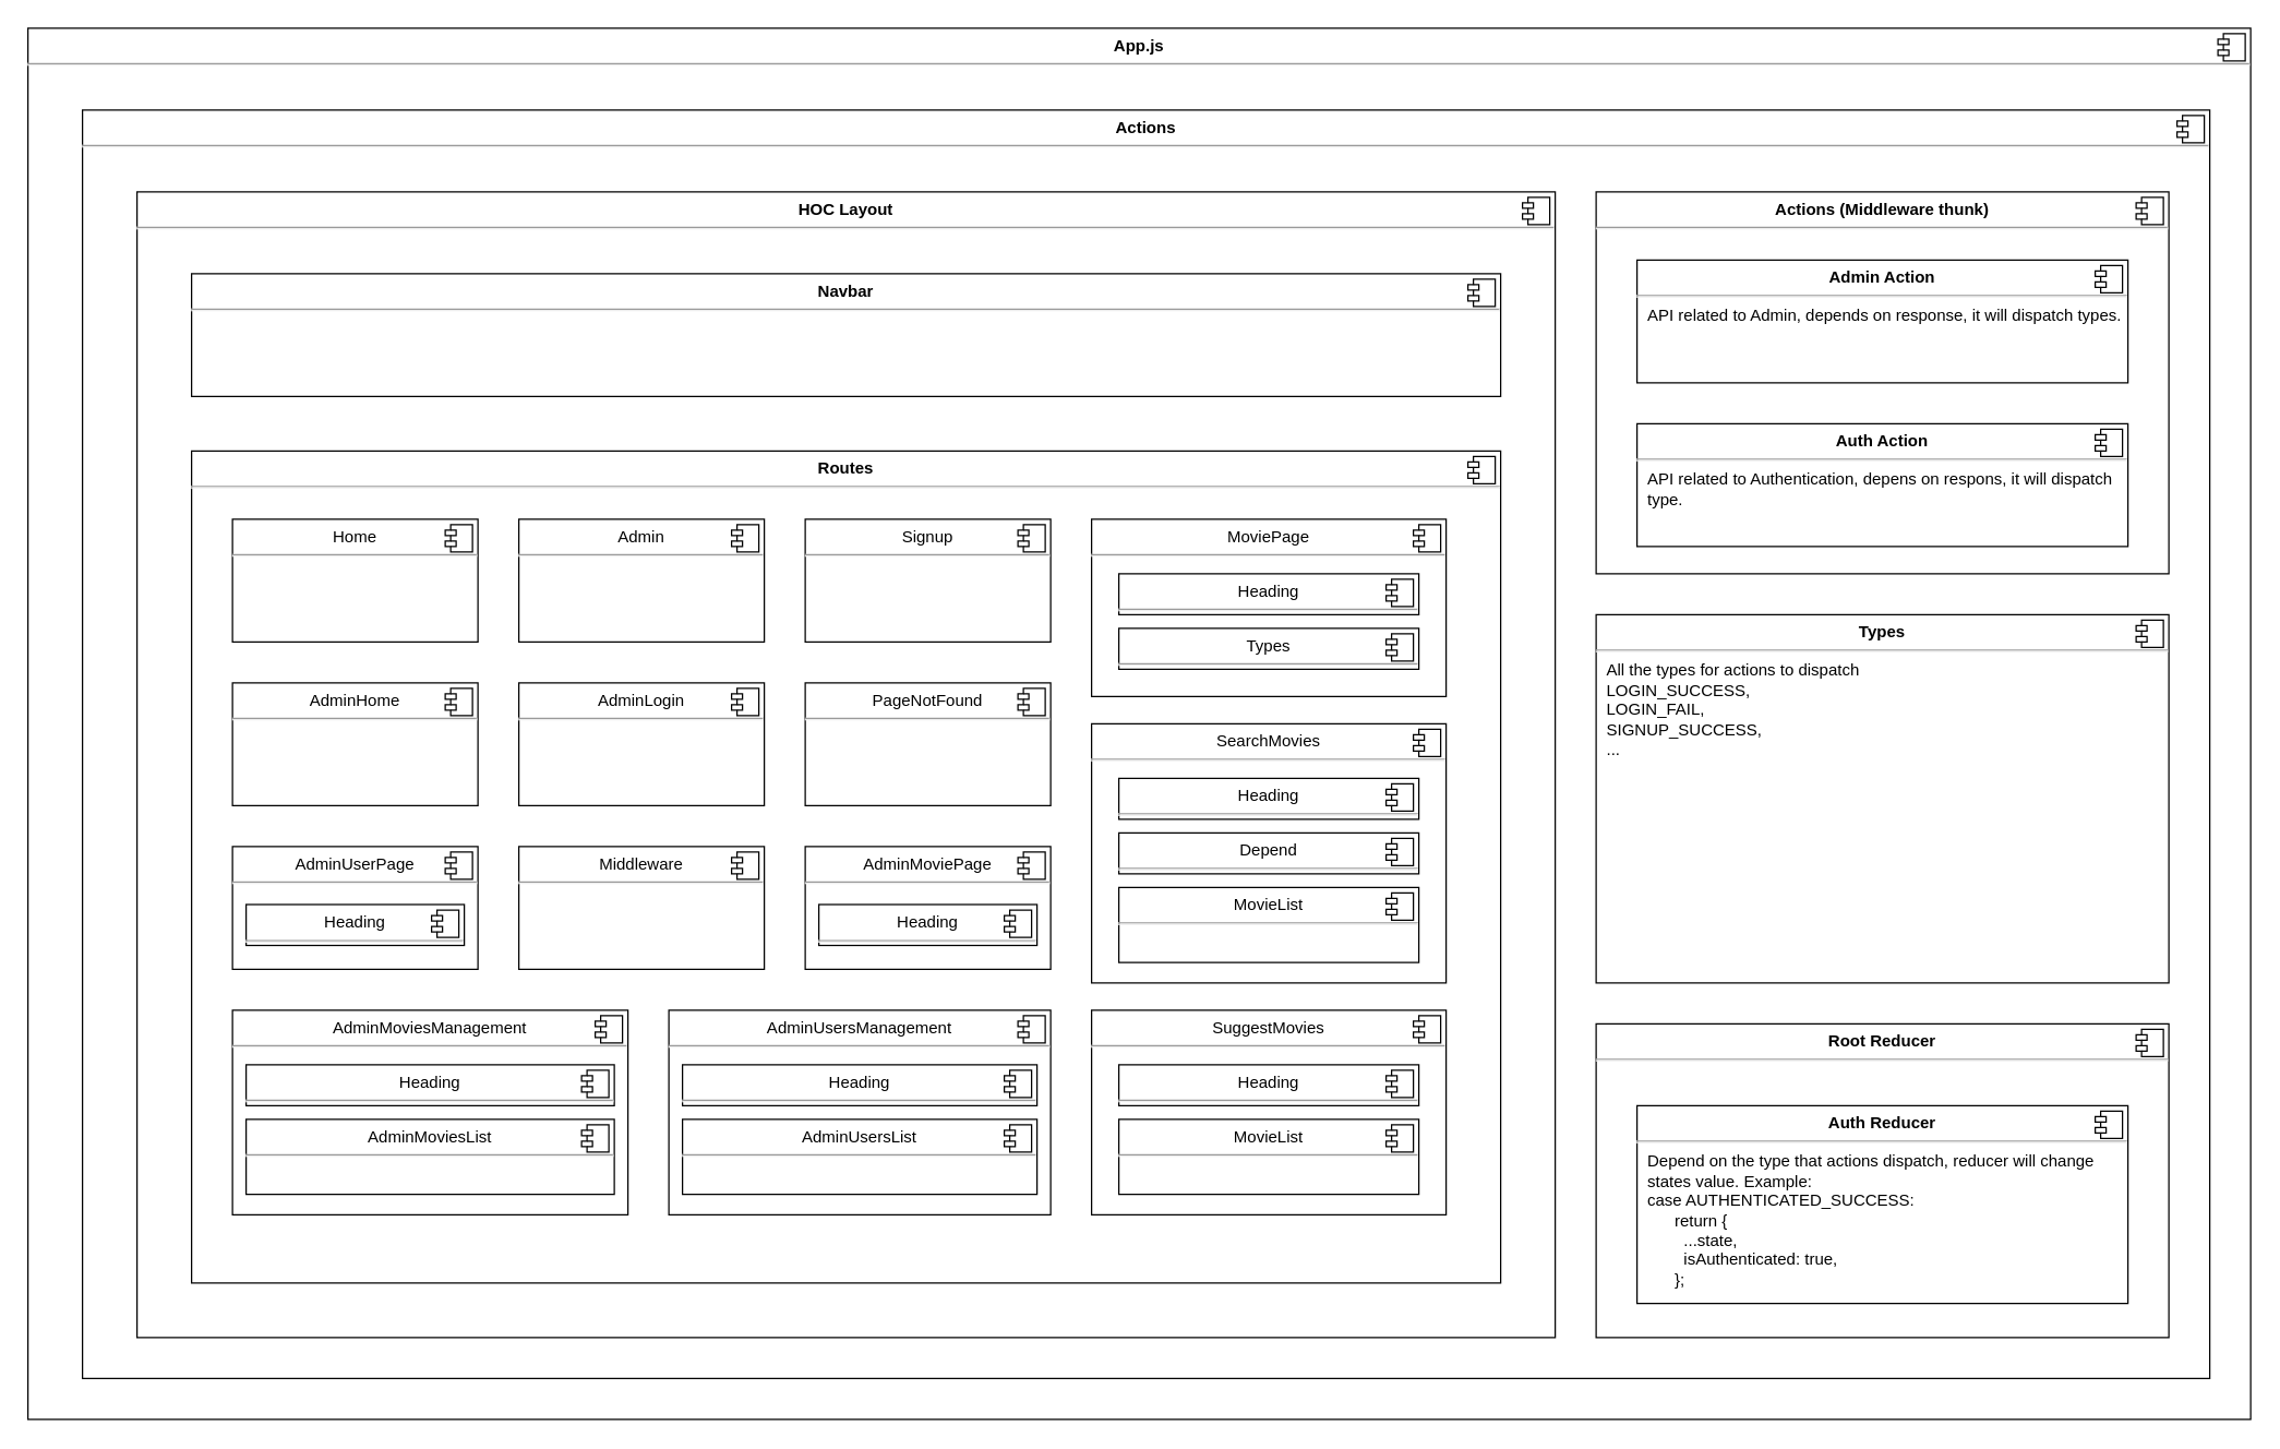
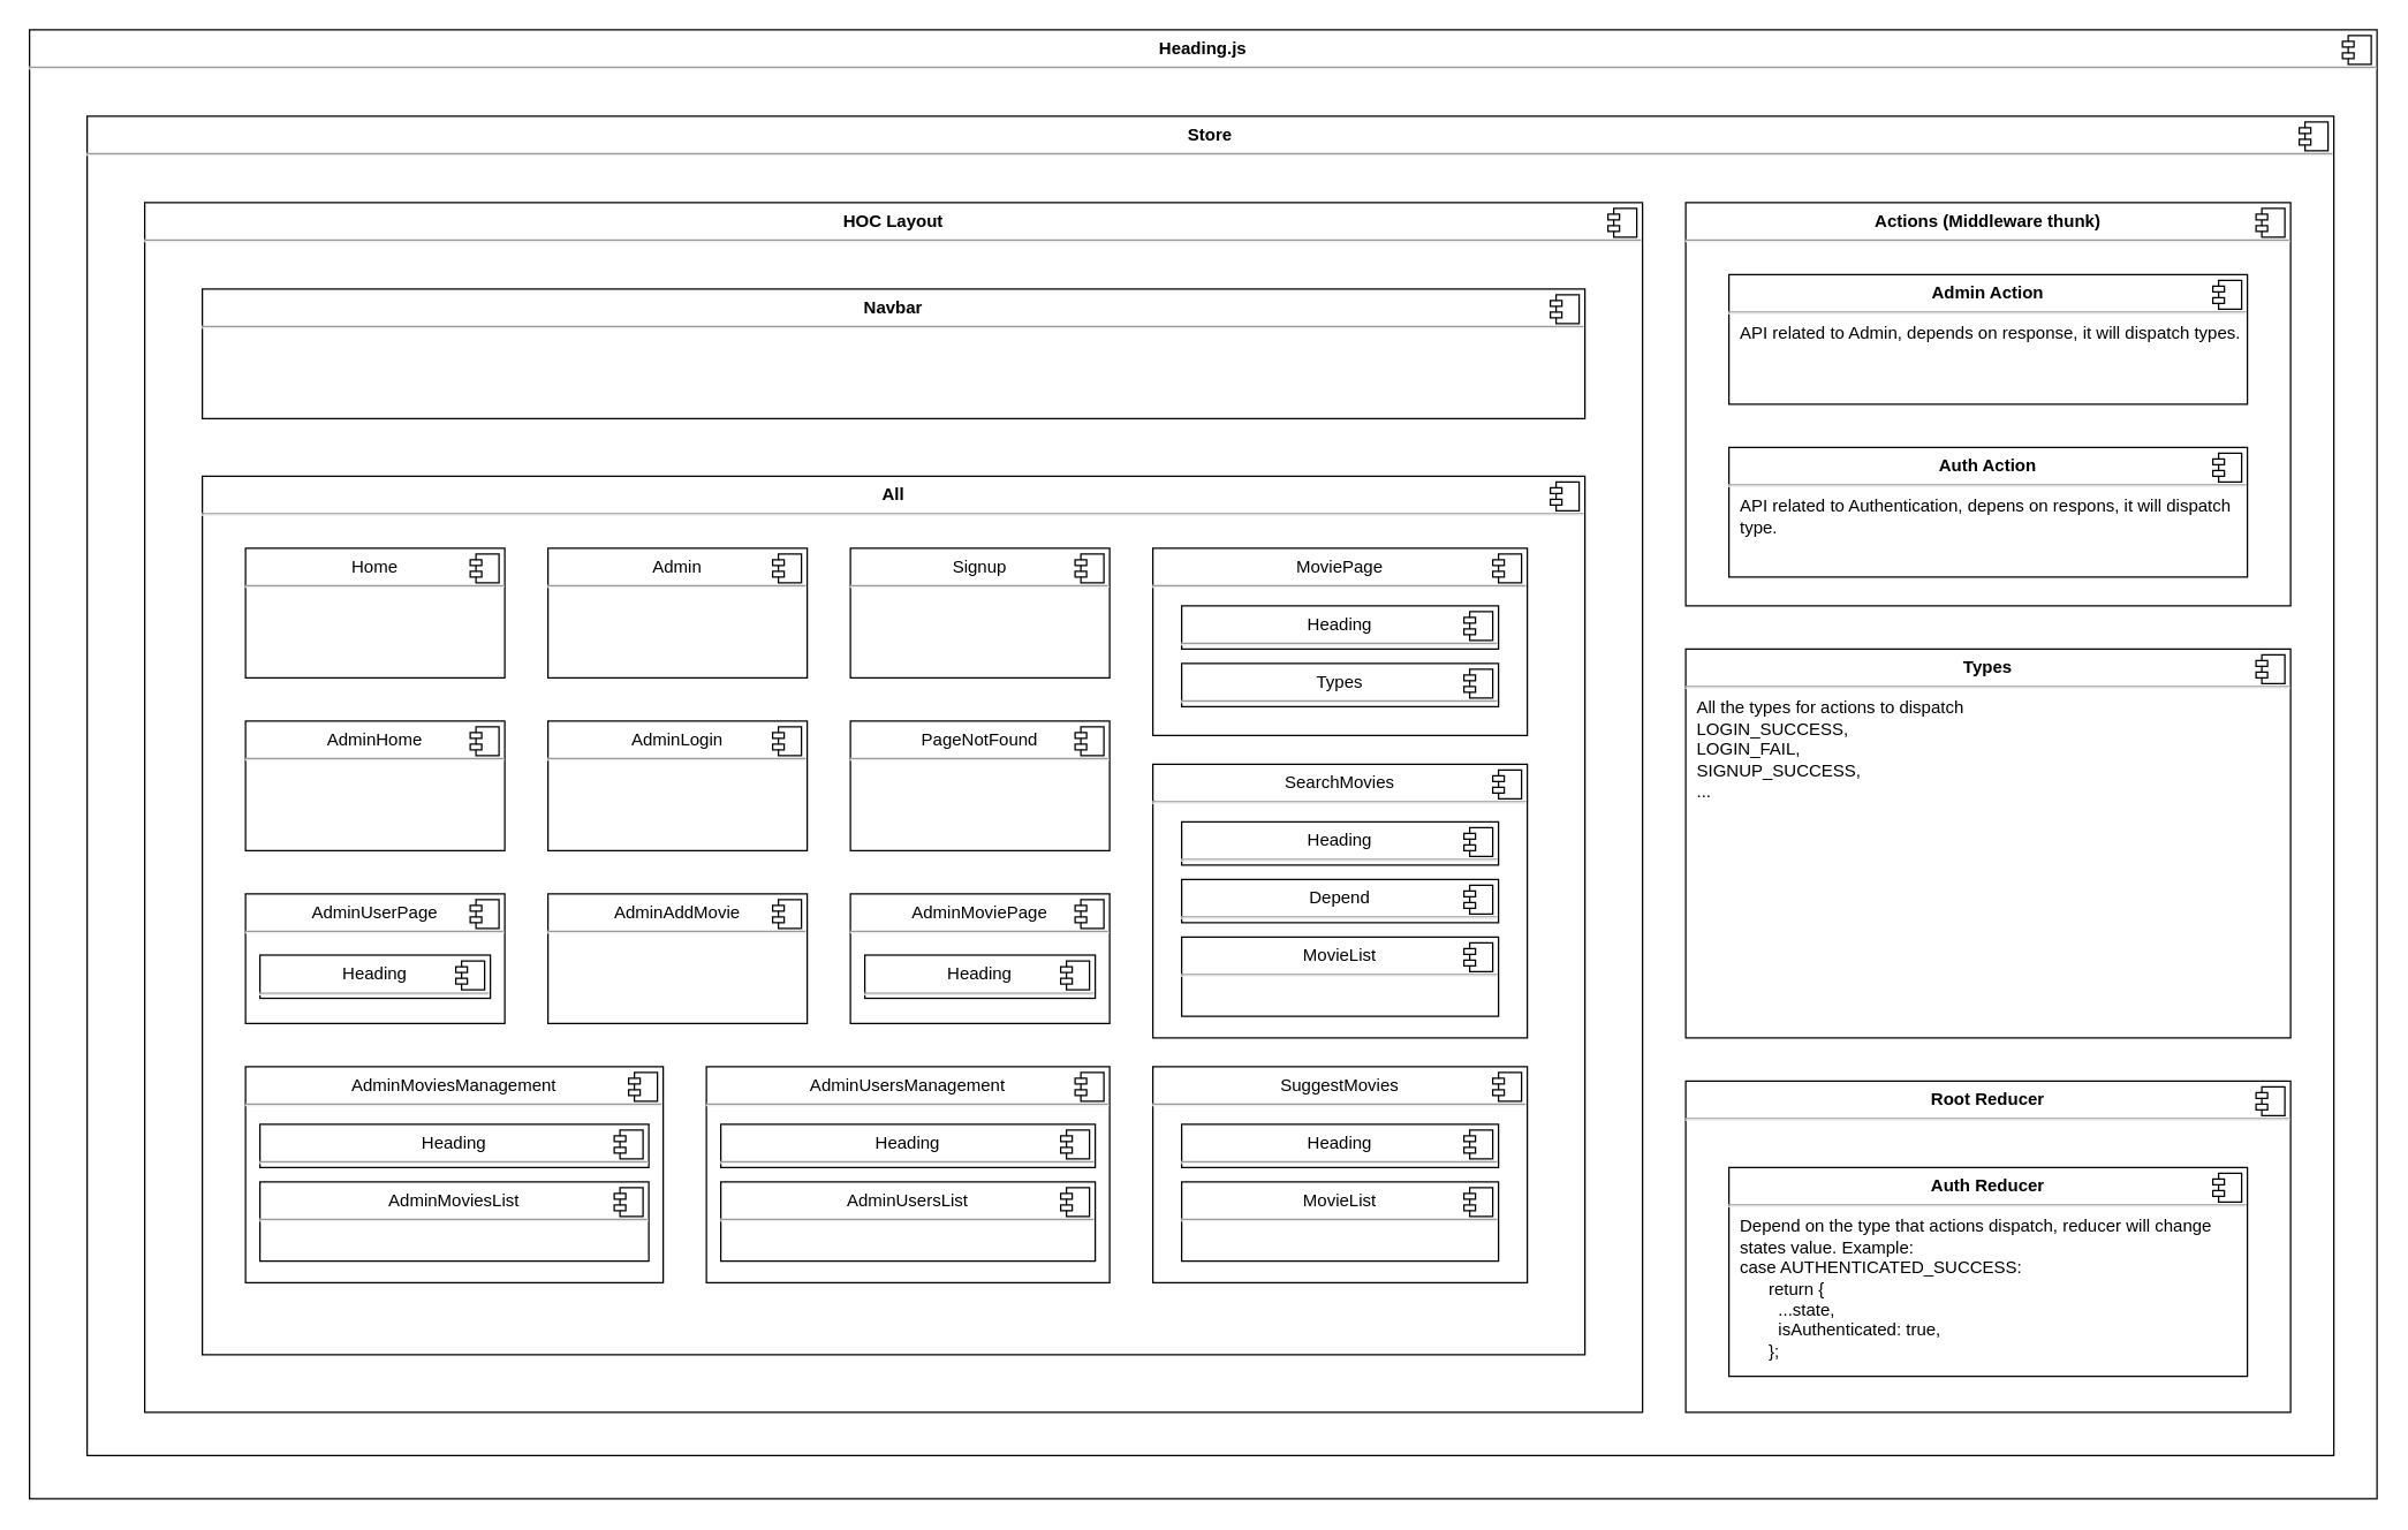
- <mxCell id="2" value="&lt;p style=&quot;margin:0px;margin-top:6px;text-align:center;&quot;&gt;&lt;b&gt;App.js&lt;/b&gt;&lt;/p&gt;&lt;hr&gt;&lt;p style=&quot;margin:0px;margin-left:8px;&quot;&gt;&lt;br&gt;&lt;/p&gt;" style="align=left;overflow=fill;html=1;dropTarget=0;whiteSpace=wrap;" vertex="1" parent="1"><mxGeometry x="20" y="20" width="1630" height="1020" as="geometry" /></mxCell>
+ <mxCell id="2" value="&lt;p style=&quot;margin:0px;margin-top:6px;text-align:center;&quot;&gt;&lt;b&gt;Heading.js&lt;/b&gt;&lt;/p&gt;&lt;hr&gt;&lt;p style=&quot;margin:0px;margin-left:8px;&quot;&gt;&lt;br&gt;&lt;/p&gt;" style="align=left;overflow=fill;html=1;dropTarget=0;whiteSpace=wrap;" vertex="1" parent="1"><mxGeometry x="20" y="20" width="1630" height="1020" as="geometry" /></mxCell>
- <mxCell id="4" value="&lt;p style=&quot;margin:0px;margin-top:6px;text-align:center;&quot;&gt;&lt;b&gt;Actions&lt;/b&gt;&lt;/p&gt;&lt;hr&gt;&lt;p style=&quot;margin:0px;margin-left:8px;&quot;&gt;&lt;br&gt;&lt;/p&gt;" style="align=left;overflow=fill;html=1;dropTarget=0;whiteSpace=wrap;" vertex="1" parent="1"><mxGeometry x="60" y="80" width="1560" height="930" as="geometry" /></mxCell>
+ <mxCell id="4" value="&lt;p style=&quot;margin:0px;margin-top:6px;text-align:center;&quot;&gt;&lt;b&gt;Store&lt;/b&gt;&lt;/p&gt;&lt;hr&gt;&lt;p style=&quot;margin:0px;margin-left:8px;&quot;&gt;&lt;br&gt;&lt;/p&gt;" style="align=left;overflow=fill;html=1;dropTarget=0;whiteSpace=wrap;" vertex="1" parent="1"><mxGeometry x="60" y="80" width="1560" height="930" as="geometry" /></mxCell>
- <mxCell id="10" value="&lt;p style=&quot;margin:0px;margin-top:6px;text-align:center;&quot;&gt;&lt;b&gt;Routes&lt;/b&gt;&lt;/p&gt;&lt;hr&gt;&lt;p style=&quot;margin:0px;margin-left:8px;&quot;&gt;&lt;br&gt;&lt;/p&gt;" style="align=left;overflow=fill;html=1;dropTarget=0;whiteSpace=wrap;" vertex="1" parent="1"><mxGeometry x="140" y="330" width="960" height="610" as="geometry" /></mxCell>
+ <mxCell id="10" value="&lt;p style=&quot;margin:0px;margin-top:6px;text-align:center;&quot;&gt;&lt;b&gt;All&lt;/b&gt;&lt;/p&gt;&lt;hr&gt;&lt;p style=&quot;margin:0px;margin-left:8px;&quot;&gt;&lt;br&gt;&lt;/p&gt;" style="align=left;overflow=fill;html=1;dropTarget=0;whiteSpace=wrap;" vertex="1" parent="1"><mxGeometry x="140" y="330" width="960" height="610" as="geometry" /></mxCell>
- <mxCell id="16" value="&lt;p style=&quot;margin:0px;margin-top:6px;text-align:center;&quot;&gt;Middleware&lt;br&gt;&lt;/p&gt;&lt;hr&gt;&lt;p style=&quot;margin:0px;margin-left:8px;&quot;&gt;&lt;br&gt;&lt;/p&gt;" style="align=left;overflow=fill;html=1;dropTarget=0;whiteSpace=wrap;" vertex="1" parent="1"><mxGeometry x="380" y="620" width="180" height="90" as="geometry" /></mxCell>
+ <mxCell id="16" value="&lt;p style=&quot;margin:0px;margin-top:6px;text-align:center;&quot;&gt;AdminAddMovie&lt;br&gt;&lt;/p&gt;&lt;hr&gt;&lt;p style=&quot;margin:0px;margin-left:8px;&quot;&gt;&lt;br&gt;&lt;/p&gt;" style="align=left;overflow=fill;html=1;dropTarget=0;whiteSpace=wrap;" vertex="1" parent="1"><mxGeometry x="380" y="620" width="180" height="90" as="geometry" /></mxCell>
